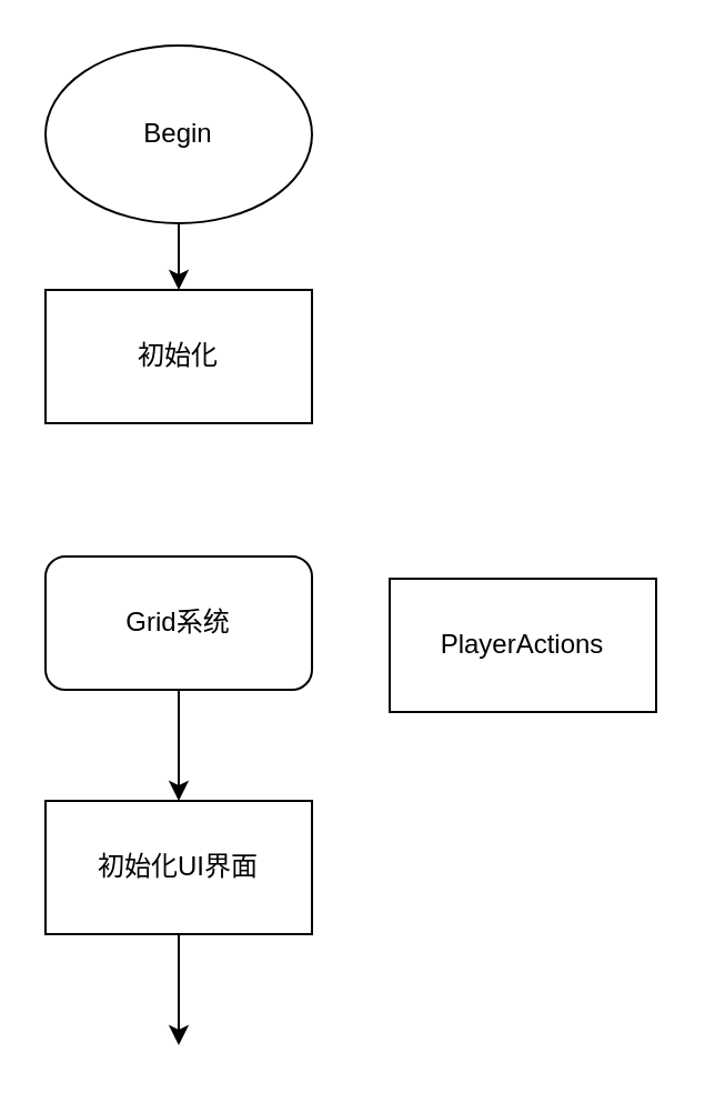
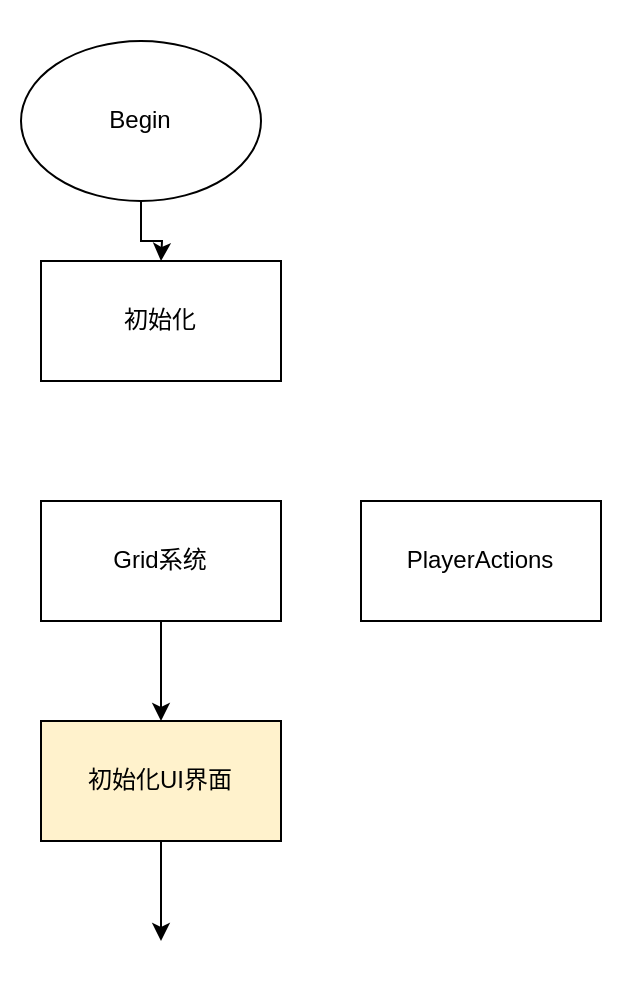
- <mxCell id="3" value="Begin" style="ellipse;whiteSpace=wrap;html=1;" vertex="1" parent="1"><mxGeometry x="20" y="20" width="120" height="80" as="geometry" /></mxCell>
+ <mxCell id="3" value="Begin" style="ellipse;whiteSpace=wrap;html=1;" vertex="1" parent="1"><mxGeometry x="10" y="20" width="120" height="80" as="geometry" /></mxCell>
- <mxCell id="5" value="Grid系统" style="whiteSpace=wrap;html=1;rounded=1;" vertex="1" parent="1"><mxGeometry x="20" y="250" width="120" height="60" as="geometry" /></mxCell>
+ <mxCell id="5" value="Grid系统" style="rounded=0;whiteSpace=wrap;html=1;" vertex="1" parent="1"><mxGeometry x="20" y="250" width="120" height="60" as="geometry" /></mxCell>
- <mxCell id="9" value="PlayerActions" style="rounded=0;whiteSpace=wrap;html=1;" vertex="1" parent="1"><mxGeometry x="175" y="260" width="120" height="60" as="geometry" /></mxCell>
+ <mxCell id="9" value="PlayerActions" style="rounded=0;whiteSpace=wrap;html=1;" vertex="1" parent="1"><mxGeometry x="180" y="250" width="120" height="60" as="geometry" /></mxCell>
- <mxCell id="7" value="初始化UI界面" style="rounded=0;whiteSpace=wrap;html=1;" vertex="1" parent="1"><mxGeometry x="20" y="360" width="120" height="60" as="geometry" /></mxCell>
+ <mxCell id="7" value="初始化UI界面" style="rounded=0;whiteSpace=wrap;html=1;fillColor=#fff2cc;" vertex="1" parent="1"><mxGeometry x="20" y="360" width="120" height="60" as="geometry" /></mxCell>
